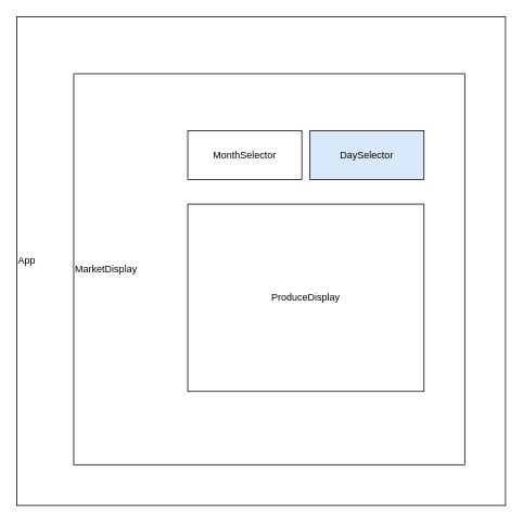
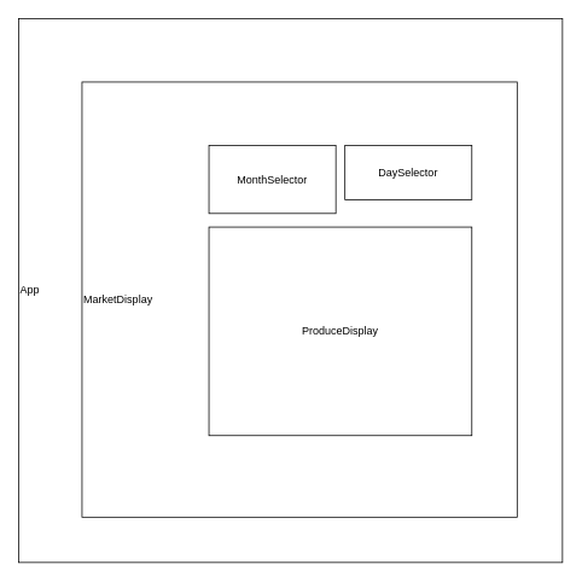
- <mxCell id="4" value="MonthSelector" style="rounded=0;whiteSpace=wrap;html=1;" vertex="1" parent="1"><mxGeometry x="230" y="160" width="140" height="60" as="geometry" /></mxCell>
+ <mxCell id="4" value="MonthSelector" style="rounded=0;whiteSpace=wrap;html=1;" vertex="1" parent="1"><mxGeometry x="230" y="160" width="140" height="75" as="geometry" /></mxCell>
- <mxCell id="6" value="DaySelector" style="rounded=0;whiteSpace=wrap;html=1;fillColor=#dae8fc;" vertex="1" parent="1"><mxGeometry x="380" y="160" width="140" height="60" as="geometry" /></mxCell>
+ <mxCell id="6" value="DaySelector" style="rounded=0;whiteSpace=wrap;html=1;" vertex="1" parent="1"><mxGeometry x="380" y="160" width="140" height="60" as="geometry" /></mxCell>
